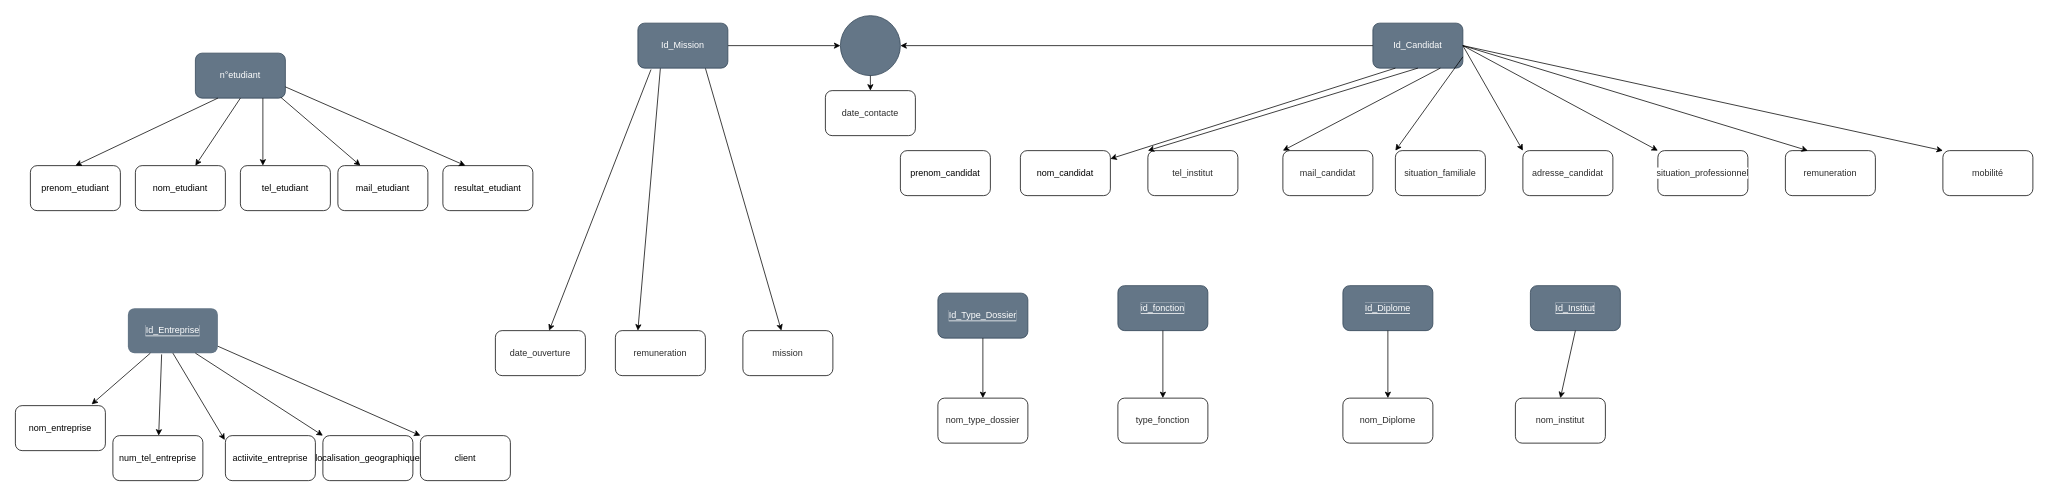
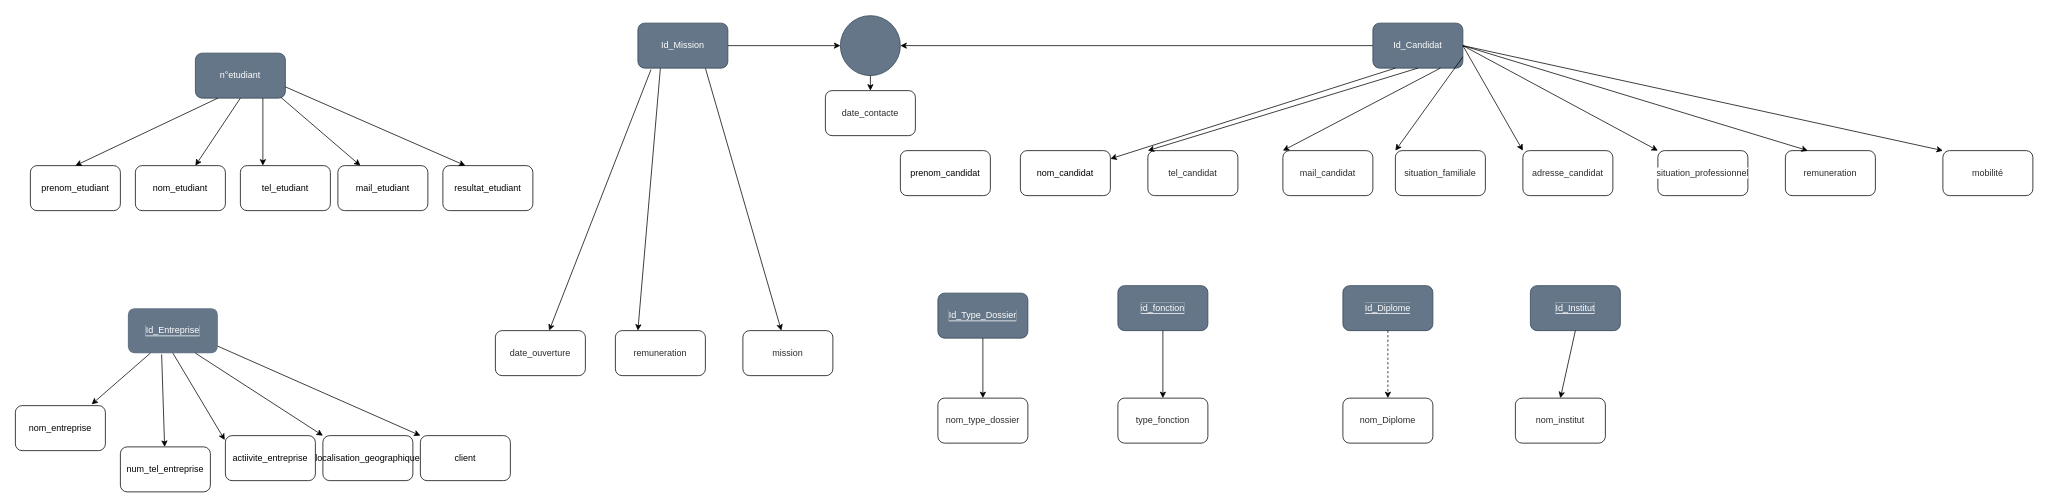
- <mxCell id="16" value="tel_institut" style="rounded=1;whiteSpace=wrap;html=1;labelBackgroundColor=#FFFFFF;fontColor=#2B2B2B;strokeColor=#000000;fillColor=#FFFFFF;" vertex="1" parent="1"><mxGeometry x="1530" y="200" width="120" height="60" as="geometry" /></mxCell>
+ <mxCell id="16" value="tel_candidat" style="rounded=1;whiteSpace=wrap;html=1;labelBackgroundColor=#FFFFFF;fontColor=#2B2B2B;strokeColor=#000000;fillColor=#FFFFFF;" vertex="1" parent="1"><mxGeometry x="1530" y="200" width="120" height="60" as="geometry" /></mxCell>
- <mxCell id="33" value="" style="endArrow=classic;html=1;rounded=0;fontColor=#2B2B2B;exitX=0.5;exitY=1;exitDx=0;exitDy=0;entryX=0.5;entryY=0;entryDx=0;entryDy=0;" edge="1" parent="1" source="31" target="32"><mxGeometry width="50" height="50" relative="1" as="geometry"><mxPoint x="2030" y="370" as="sourcePoint" /><mxPoint x="2080" y="320" as="targetPoint" /></mxGeometry></mxCell>
+ <mxCell id="33" value="" style="endArrow=classic;html=1;rounded=0;fontColor=#2B2B2B;exitX=0.5;exitY=1;exitDx=0;exitDy=0;entryX=0.5;entryY=0;entryDx=0;entryDy=0;dashed=1;" edge="1" parent="1" source="31" target="32"><mxGeometry width="50" height="50" relative="1" as="geometry"><mxPoint x="2030" y="370" as="sourcePoint" /><mxPoint x="2080" y="320" as="targetPoint" /></mxGeometry></mxCell>
- <mxCell id="39" value="num_tel_entreprise" style="rounded=1;whiteSpace=wrap;html=1;" vertex="1" parent="1"><mxGeometry x="150" y="580" width="120" height="60" as="geometry" /></mxCell>
+ <mxCell id="39" value="num_tel_entreprise" style="rounded=1;whiteSpace=wrap;html=1;" vertex="1" parent="1"><mxGeometry x="160" y="595" width="120" height="60" as="geometry" /></mxCell>
